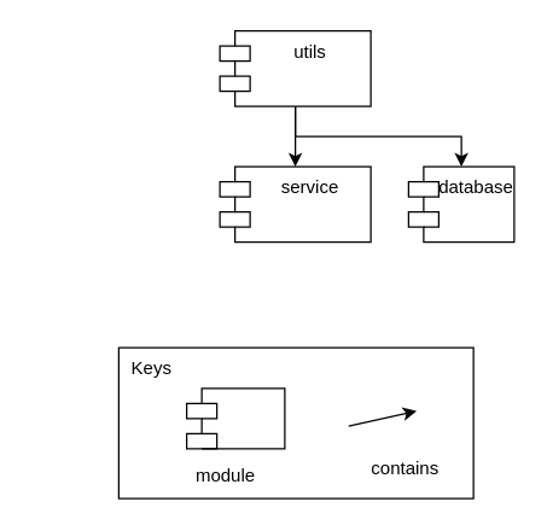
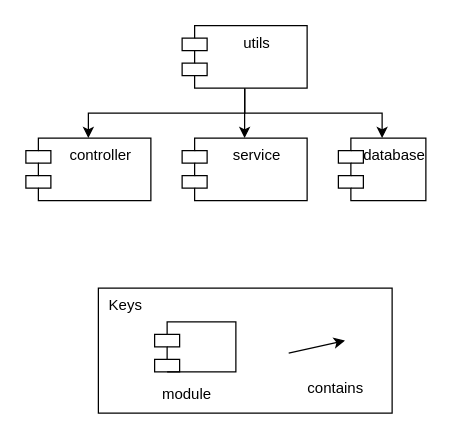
+ <mxCell id="6" style="edgeStyle=orthogonalEdgeStyle;rounded=0;orthogonalLoop=1;jettySize=auto;html=1;exitX=0.5;exitY=1;exitDx=0;exitDy=0;entryX=0.5;entryY=0;entryDx=0;entryDy=0;" parent="1" source="8" target="4" edge="1"><mxGeometry relative="1" as="geometry" /></mxCell>
+ <mxCell id="4" value="controller" style="shape=module;align=left;spacingLeft=20;align=center;verticalAlign=top;" parent="1" vertex="1"><mxGeometry x="20" y="110" width="100" height="50" as="geometry" /></mxCell>
